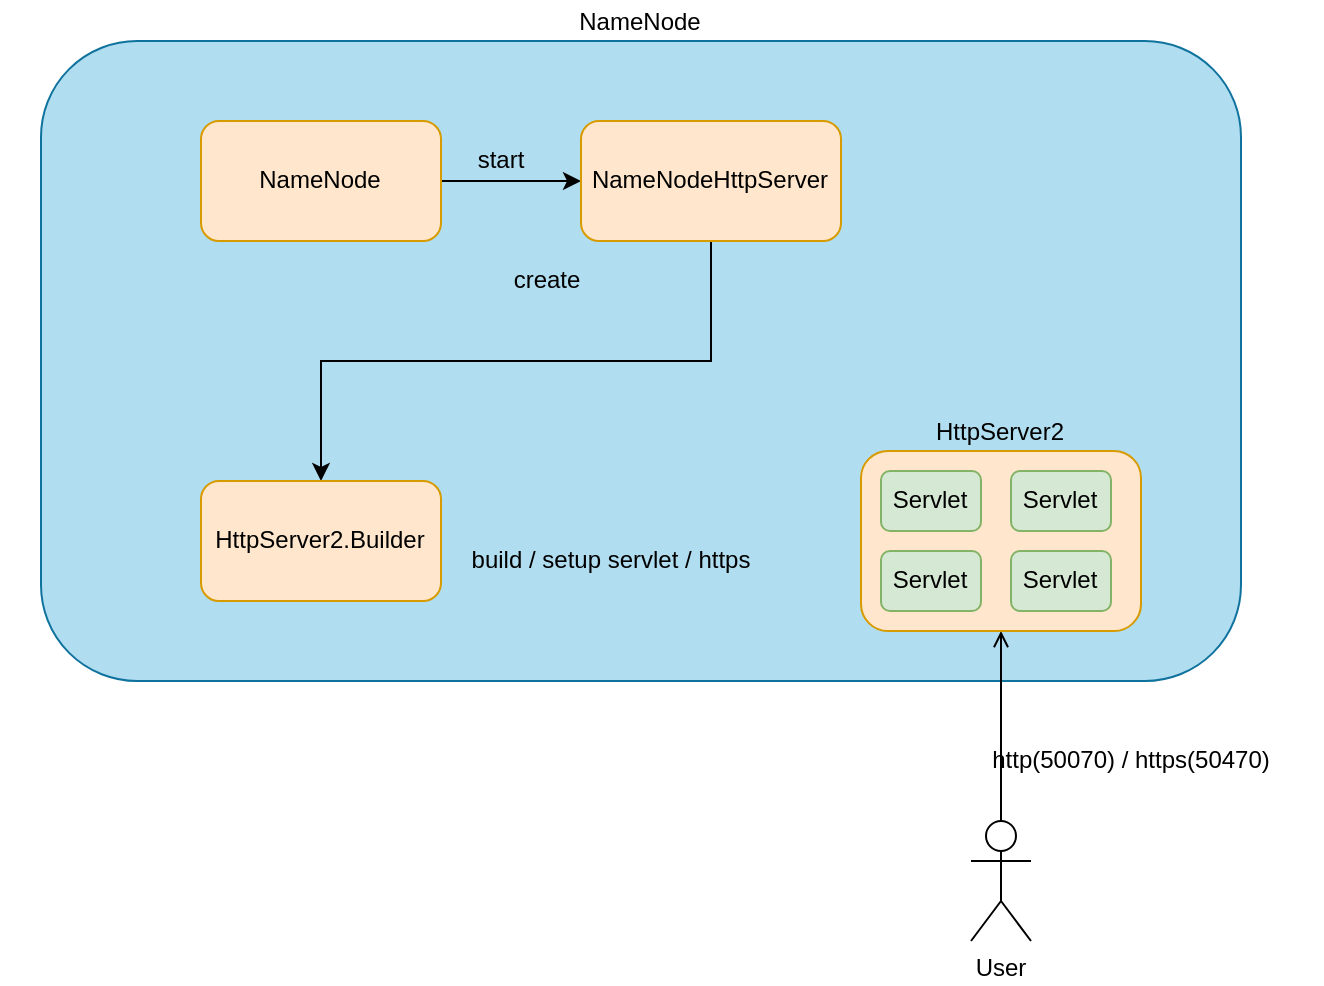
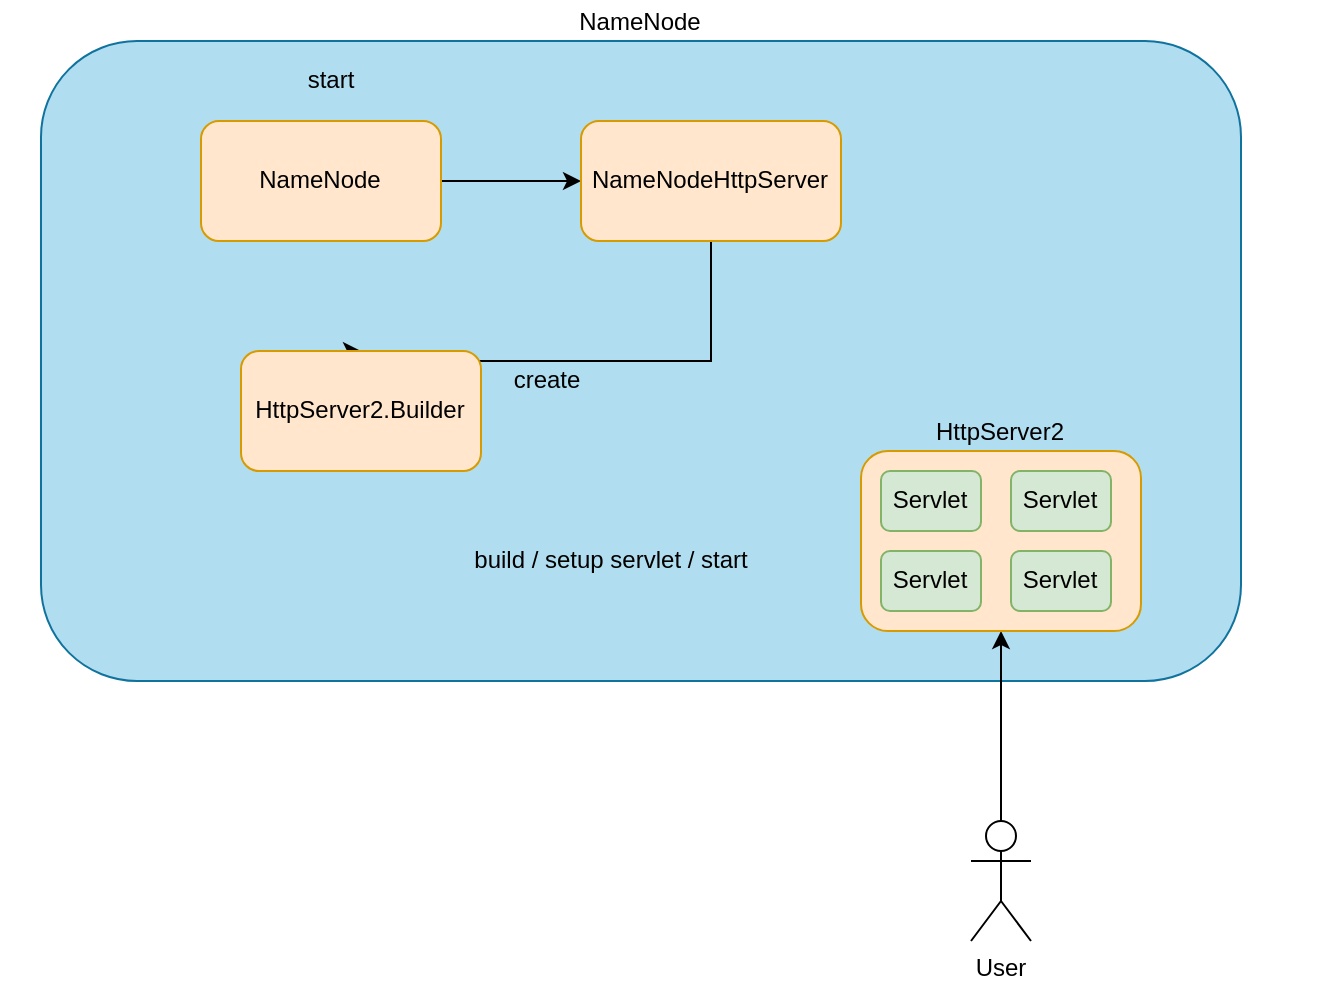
- <mxCell id="5" value="start" style="text;html=1;align=center;verticalAlign=middle;resizable=0;points=[];;autosize=1;" parent="1" vertex="1"><mxGeometry x="230" y="70" width="40" height="20" as="geometry" /></mxCell>
+ <mxCell id="5" value="start" style="text;html=1;align=center;verticalAlign=middle;resizable=0;points=[];;autosize=1;" parent="1" vertex="1"><mxGeometry x="145" y="30" width="40" height="20" as="geometry" /></mxCell>
- <mxCell id="9" value="create" style="text;html=1;align=center;verticalAlign=middle;resizable=0;points=[];;autosize=1;" parent="1" vertex="1"><mxGeometry x="248" y="130" width="50" height="20" as="geometry" /></mxCell>
+ <mxCell id="9" value="create" style="text;html=1;align=center;verticalAlign=middle;resizable=0;points=[];;autosize=1;" parent="1" vertex="1"><mxGeometry x="248" y="180" width="50" height="20" as="geometry" /></mxCell>
- <mxCell id="8" value="HttpServer2.Builder" style="rounded=1;whiteSpace=wrap;html=1;fillColor=#ffe6cc;strokeColor=#d79b00;" parent="1" vertex="1"><mxGeometry x="100" y="240" width="120" height="60" as="geometry" /></mxCell>
+ <mxCell id="8" value="HttpServer2.Builder" style="rounded=1;whiteSpace=wrap;html=1;fillColor=#ffe6cc;strokeColor=#d79b00;" parent="1" vertex="1"><mxGeometry x="120" y="175" width="120" height="60" as="geometry" /></mxCell>
- <mxCell id="10" value="build / setup servlet / https" style="text;html=1;align=center;verticalAlign=middle;resizable=0;points=[];;autosize=1;" parent="1" vertex="1"><mxGeometry x="230" y="270" width="150" height="20" as="geometry" /></mxCell>
+ <mxCell id="10" value="build / setup servlet / start" style="text;html=1;align=center;verticalAlign=middle;resizable=0;points=[];;autosize=1;" parent="1" vertex="1"><mxGeometry x="230" y="270" width="150" height="20" as="geometry" /></mxCell>
- <mxCell id="11" style="edgeStyle=orthogonalEdgeStyle;rounded=0;orthogonalLoop=1;jettySize=auto;html=1;entryX=0.5;entryY=1;entryDx=0;entryDy=0;endArrow=open;" parent="1" source="12" target="14" edge="1"><mxGeometry relative="1" as="geometry" /></mxCell>
+ <mxCell id="11" style="edgeStyle=orthogonalEdgeStyle;rounded=0;orthogonalLoop=1;jettySize=auto;html=1;entryX=0.5;entryY=1;entryDx=0;entryDy=0;" parent="1" source="12" target="14" edge="1"><mxGeometry relative="1" as="geometry" /></mxCell>
- <mxCell id="13" value="http(50070) / https(50470)" style="text;html=1;align=center;verticalAlign=middle;resizable=0;points=[];;autosize=1;" parent="1" vertex="1"><mxGeometry x="490" y="370" width="150" height="20" as="geometry" /></mxCell>
